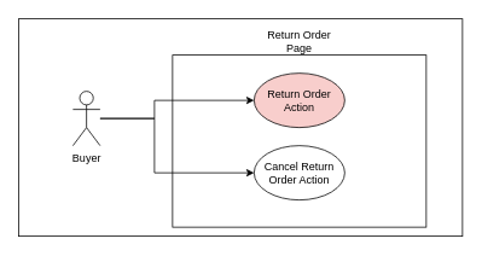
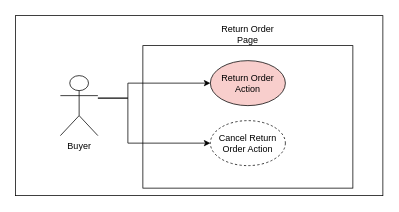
- <mxCell id="6" value="Buyer" style="shape=umlActor;verticalLabelPosition=bottom;verticalAlign=top;html=1;outlineConnect=0;" parent="1" vertex="1"><mxGeometry x="80" y="100" width="30" height="60" as="geometry" /></mxCell>
+ <mxCell id="6" value="Buyer" style="shape=umlActor;verticalLabelPosition=bottom;verticalAlign=top;html=1;outlineConnect=0;" parent="1" vertex="1"><mxGeometry x="80" y="100" width="50" height="80" as="geometry" /></mxCell>
- <mxCell id="9" value="Cancel Return Order Action" style="ellipse;whiteSpace=wrap;html=1;" parent="1" vertex="1"><mxGeometry x="280" y="160" width="100" height="60" as="geometry" /></mxCell>
+ <mxCell id="9" value="Cancel Return Order Action" style="ellipse;whiteSpace=wrap;html=1;dashed=1;" parent="1" vertex="1"><mxGeometry x="280" y="160" width="100" height="60" as="geometry" /></mxCell>
